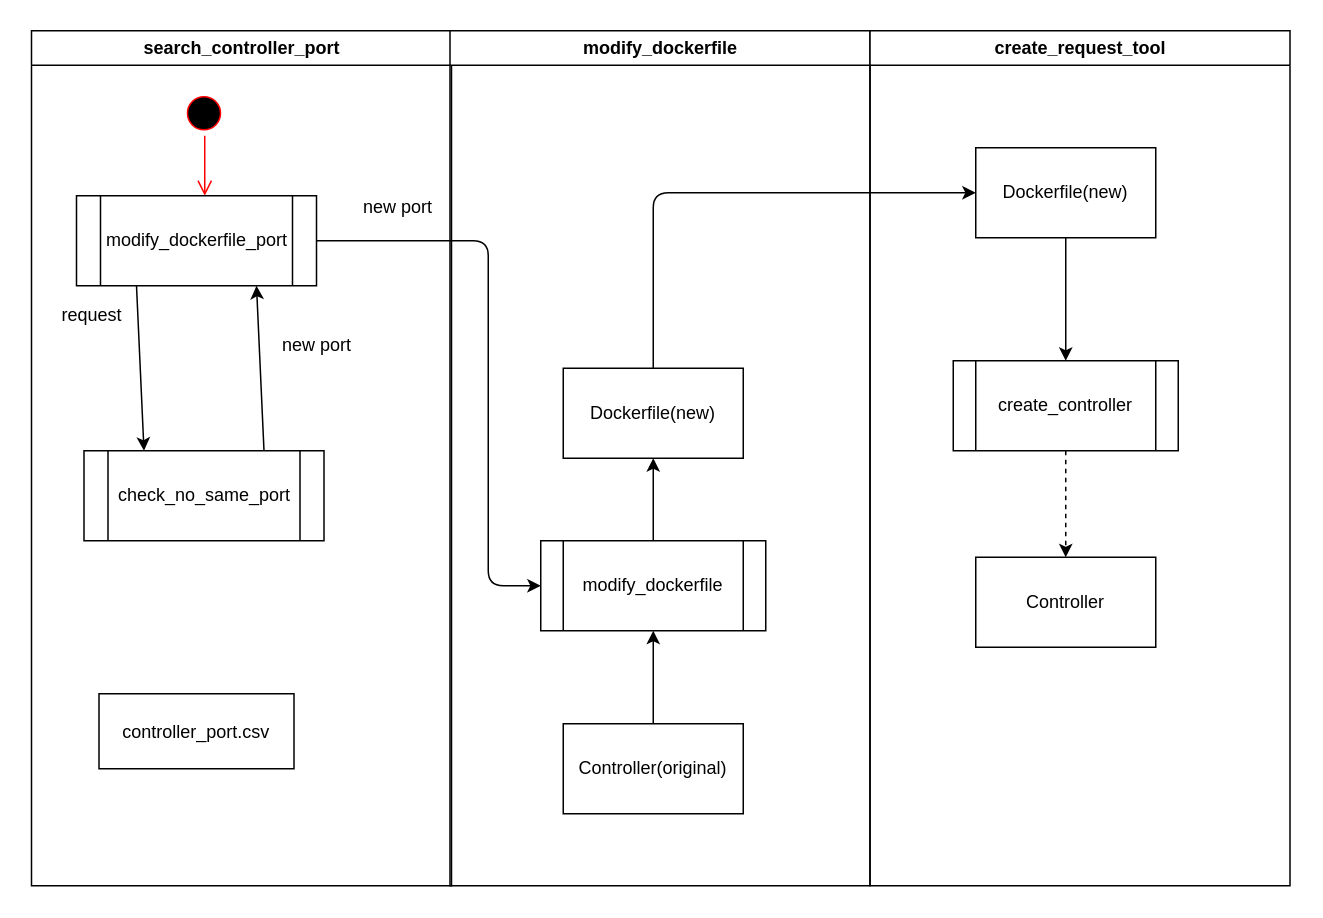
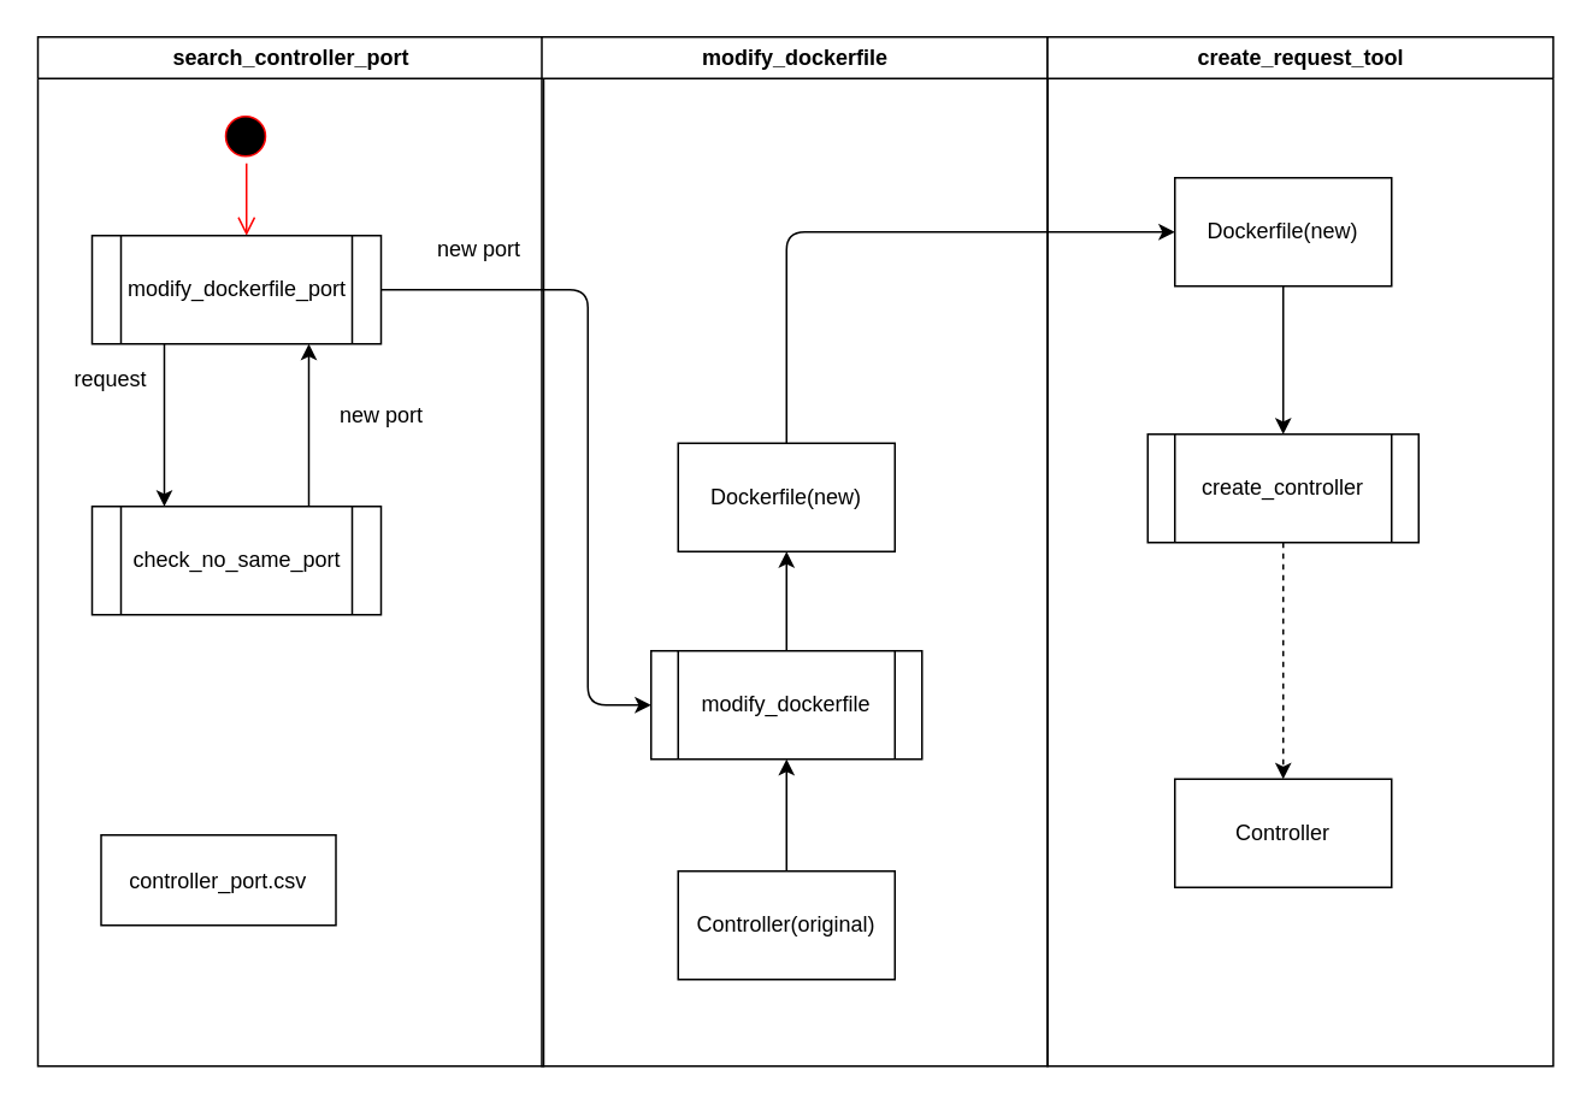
- <mxCell id="10" value="check_no_same_port" style="shape=process;whiteSpace=wrap;html=1;backgroundOutline=1;" vertex="1" parent="2"><mxGeometry x="35" y="280" width="160" height="60" as="geometry" /></mxCell>
+ <mxCell id="10" value="check_no_same_port" style="shape=process;whiteSpace=wrap;html=1;backgroundOutline=1;" vertex="1" parent="2"><mxGeometry x="30" y="260" width="160" height="60" as="geometry" /></mxCell>
- <mxCell id="23" value="Controller" style="rounded=0;whiteSpace=wrap;html=1;" vertex="1" parent="19"><mxGeometry x="70.5" y="351" width="120" height="60" as="geometry" /></mxCell>
+ <mxCell id="23" value="Controller" style="rounded=0;whiteSpace=wrap;html=1;" vertex="1" parent="19"><mxGeometry x="70.5" y="411" width="120" height="60" as="geometry" /></mxCell>
- <mxCell id="12" value="controller_port.csv" style="" vertex="1" parent="2"><mxGeometry x="45" y="442" width="130" height="50" as="geometry" /></mxCell>
+ <mxCell id="12" value="controller_port.csv" style="" vertex="1" parent="2"><mxGeometry x="35" y="442" width="130" height="50" as="geometry" /></mxCell>
